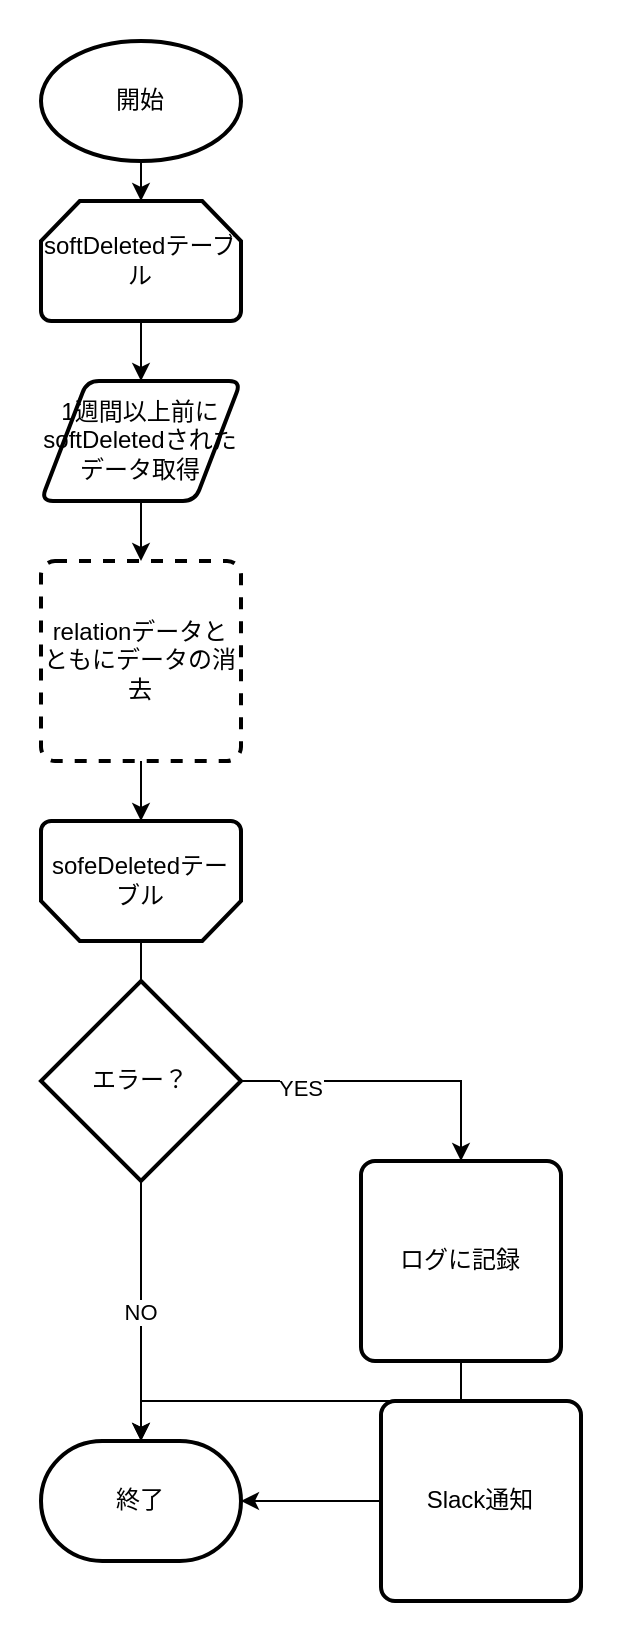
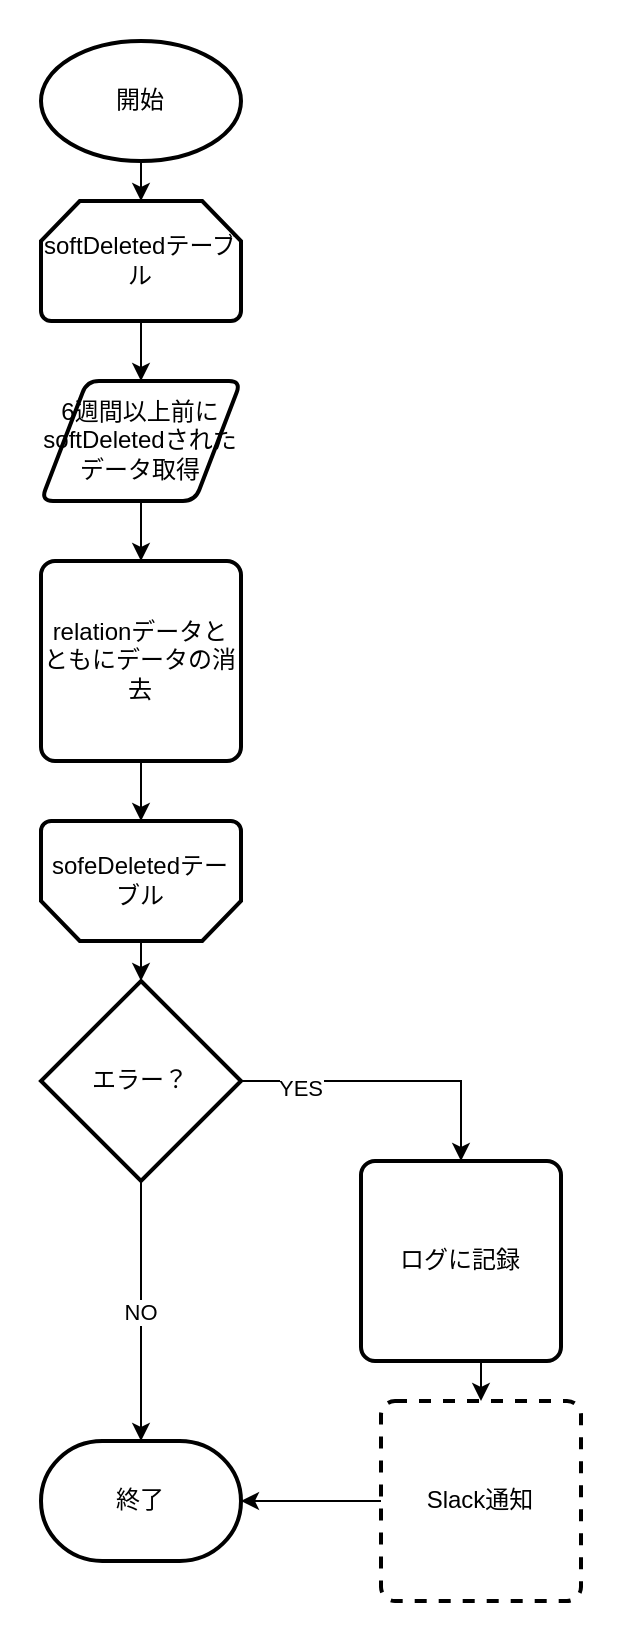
- <mxCell id="18" value="1週間以上前にsoftDeletedされたデータ取得" style="shape=parallelogram;html=1;strokeWidth=2;perimeter=parallelogramPerimeter;whiteSpace=wrap;rounded=1;arcSize=12;size=0.23;" vertex="1" parent="1"><mxGeometry x="20" y="190" width="100" height="60" as="geometry" /></mxCell>
+ <mxCell id="18" value="6週間以上前にsoftDeletedされたデータ取得" style="shape=parallelogram;html=1;strokeWidth=2;perimeter=parallelogramPerimeter;whiteSpace=wrap;rounded=1;arcSize=12;size=0.23;" vertex="1" parent="1"><mxGeometry x="20" y="190" width="100" height="60" as="geometry" /></mxCell>
- <mxCell id="19" value="relationデータとともにデータの消去" style="rounded=1;whiteSpace=wrap;html=1;absoluteArcSize=1;arcSize=14;strokeWidth=2;dashed=1;" vertex="1" parent="1"><mxGeometry x="20" y="280" width="100" height="100" as="geometry" /></mxCell>
+ <mxCell id="19" value="relationデータとともにデータの消去" style="rounded=1;whiteSpace=wrap;html=1;absoluteArcSize=1;arcSize=14;strokeWidth=2;" vertex="1" parent="1"><mxGeometry x="20" y="280" width="100" height="100" as="geometry" /></mxCell>
- <mxCell id="20" style="edgeStyle=orthogonalEdgeStyle;rounded=0;orthogonalLoop=1;jettySize=auto;html=1;exitX=0.5;exitY=0;exitDx=0;exitDy=0;exitPerimeter=0;entryX=0.5;entryY=0;entryDx=0;entryDy=0;entryPerimeter=0;endArrow=none;" edge="1" parent="1" source="16" target="9"><mxGeometry relative="1" as="geometry" /></mxCell>
+ <mxCell id="20" style="edgeStyle=orthogonalEdgeStyle;rounded=0;orthogonalLoop=1;jettySize=auto;html=1;exitX=0.5;exitY=0;exitDx=0;exitDy=0;exitPerimeter=0;entryX=0.5;entryY=0;entryDx=0;entryDy=0;entryPerimeter=0;" edge="1" parent="1" source="16" target="9"><mxGeometry relative="1" as="geometry" /></mxCell>
- <mxCell id="10" style="edgeStyle=orthogonalEdgeStyle;rounded=0;orthogonalLoop=1;jettySize=auto;html=1;exitX=0.5;exitY=1;exitDx=0;exitDy=0;" edge="1" parent="1" source="11" target="4"><mxGeometry relative="1" as="geometry" /></mxCell>
+ <mxCell id="10" style="edgeStyle=orthogonalEdgeStyle;rounded=0;orthogonalLoop=1;jettySize=auto;html=1;exitX=0.5;exitY=1;exitDx=0;exitDy=0;entryX=0.5;entryY=0;entryDx=0;entryDy=0;" edge="1" parent="1" source="11" target="12"><mxGeometry relative="1" as="geometry" /></mxCell>
- <mxCell id="12" value="Slack通知" style="rounded=1;whiteSpace=wrap;html=1;absoluteArcSize=1;arcSize=14;strokeWidth=2;" vertex="1" parent="1"><mxGeometry x="190" y="700" width="100" height="100" as="geometry" /></mxCell>
+ <mxCell id="12" value="Slack通知" style="rounded=1;whiteSpace=wrap;html=1;absoluteArcSize=1;arcSize=14;strokeWidth=2;dashed=1;" vertex="1" parent="1"><mxGeometry x="190" y="700" width="100" height="100" as="geometry" /></mxCell>
